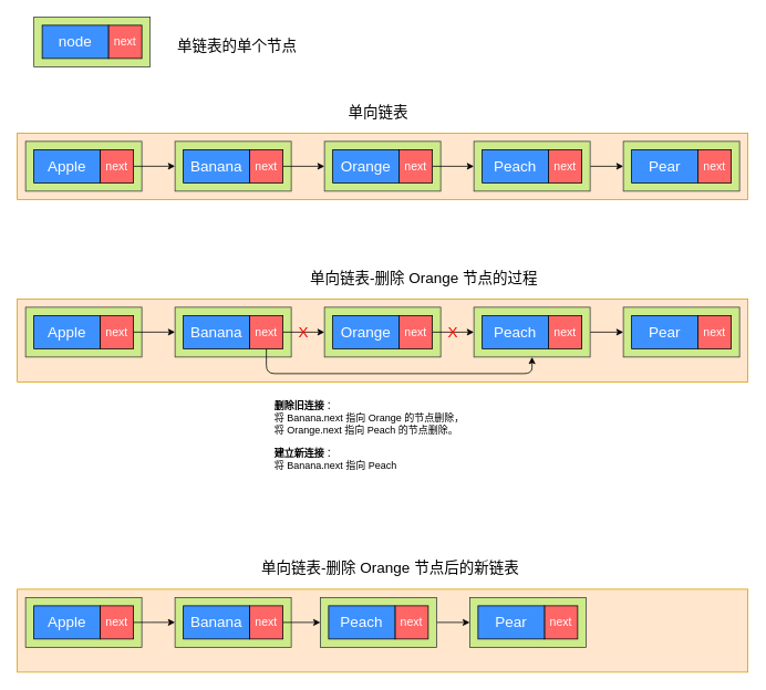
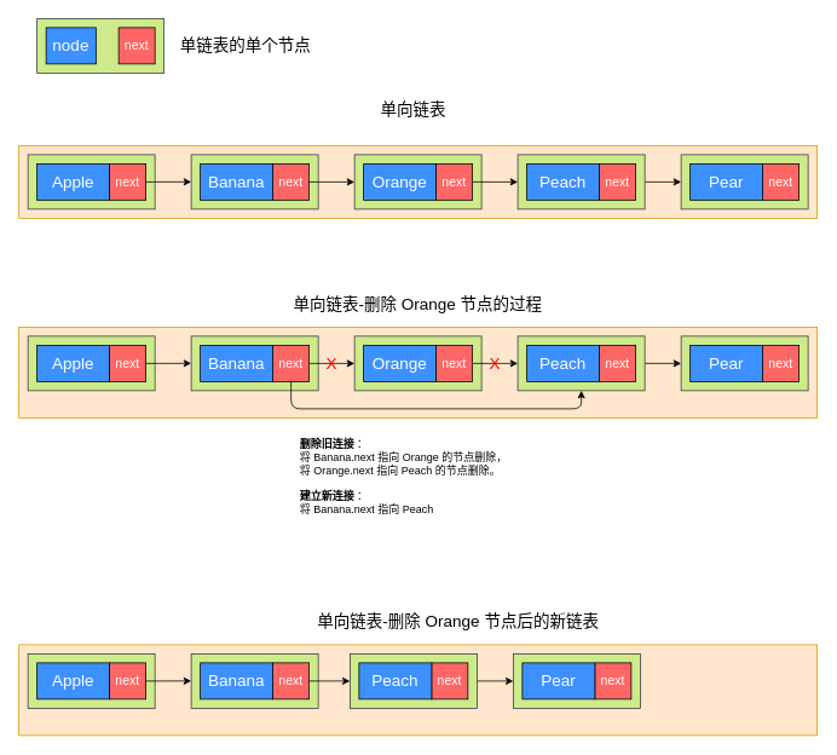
- <mxCell id="25" value="&lt;font style=&quot;color: light-dark(rgb(255, 255, 255), rgb(237, 237, 237)); font-size: 18px;&quot;&gt;node&lt;/font&gt;" style="rounded=0;whiteSpace=wrap;html=1;fillColor=light-dark(#3d91ff, #ededed);" parent="1" vertex="1"><mxGeometry x="50" y="30" width="80" height="40" as="geometry" /></mxCell>
+ <mxCell id="25" value="&lt;font style=&quot;color: light-dark(rgb(255, 255, 255), rgb(237, 237, 237)); font-size: 18px;&quot;&gt;node&lt;/font&gt;" style="rounded=0;whiteSpace=wrap;html=1;fillColor=light-dark(#3d91ff, #ededed);" parent="1" vertex="1"><mxGeometry x="50" y="30" width="55" height="40" as="geometry" /></mxCell>
- <mxCell id="4" value="&lt;span style=&quot;font-size: 18px;&quot;&gt;单链表的单个节点&lt;/span&gt;" style="text;html=1;align=center;verticalAlign=middle;whiteSpace=wrap;rounded=0;" parent="1" vertex="1"><mxGeometry x="205" y="40" width="160" height="30" as="geometry" /></mxCell>
+ <mxCell id="4" value="&lt;span style=&quot;font-size: 18px;&quot;&gt;单链表的单个节点&lt;/span&gt;" style="text;html=1;align=center;verticalAlign=middle;whiteSpace=wrap;rounded=0;" parent="1" vertex="1"><mxGeometry x="190" y="35" width="160" height="30" as="geometry" /></mxCell>
- <mxCell id="3" value="&lt;span style=&quot;font-size: 18px;&quot;&gt;单向链表&lt;/span&gt;" style="text;html=1;align=center;verticalAlign=middle;whiteSpace=wrap;rounded=0;" parent="1" vertex="1"><mxGeometry x="400" y="120" width="110" height="30" as="geometry" /></mxCell>
+ <mxCell id="3" value="&lt;span style=&quot;font-size: 18px;&quot;&gt;单向链表&lt;/span&gt;" style="text;html=1;align=center;verticalAlign=middle;whiteSpace=wrap;rounded=0;" parent="1" vertex="1"><mxGeometry x="400" y="105" width="110" height="30" as="geometry" /></mxCell>
- <mxCell id="28" value="&lt;span style=&quot;font-size: 18px;&quot;&gt;单向链表-删除 Orange 节点的过程&lt;/span&gt;" style="text;html=1;align=center;verticalAlign=middle;whiteSpace=wrap;rounded=0;" parent="1" vertex="1"><mxGeometry x="361.25" y="320" width="297.5" height="30" as="geometry" /></mxCell>
+ <mxCell id="28" value="&lt;span style=&quot;font-size: 18px;&quot;&gt;单向链表-删除 Orange 节点的过程&lt;/span&gt;" style="text;html=1;align=center;verticalAlign=middle;whiteSpace=wrap;rounded=0;" parent="1" vertex="1"><mxGeometry x="311.25" y="320" width="297.5" height="30" as="geometry" /></mxCell>
- <mxCell id="54" value="&lt;span style=&quot;font-size: 18px;&quot;&gt;单向链表-删除 Orange 节点后的新链表&lt;/span&gt;" style="text;html=1;align=center;verticalAlign=middle;whiteSpace=wrap;rounded=0;" parent="1" vertex="1"><mxGeometry x="300" y="670" width="338.75" height="30" as="geometry" /></mxCell>
+ <mxCell id="54" value="&lt;span style=&quot;font-size: 18px;&quot;&gt;单向链表-删除 Orange 节点后的新链表&lt;/span&gt;" style="text;html=1;align=center;verticalAlign=middle;whiteSpace=wrap;rounded=0;" parent="1" vertex="1"><mxGeometry x="335" y="670" width="338.75" height="30" as="geometry" /></mxCell>
